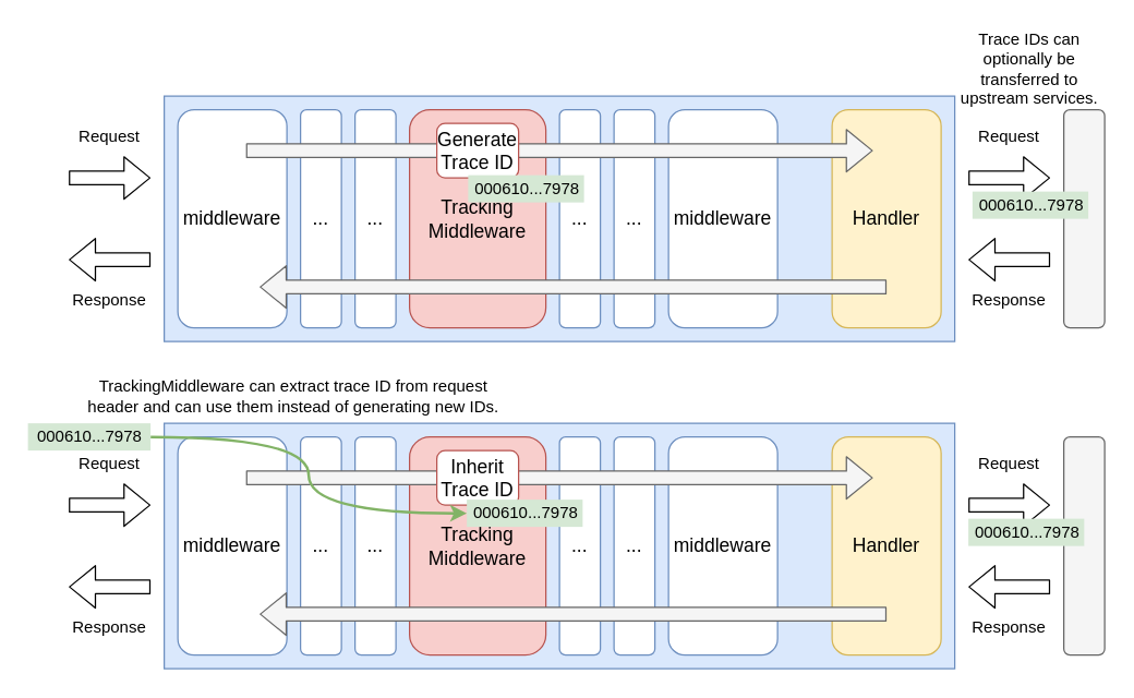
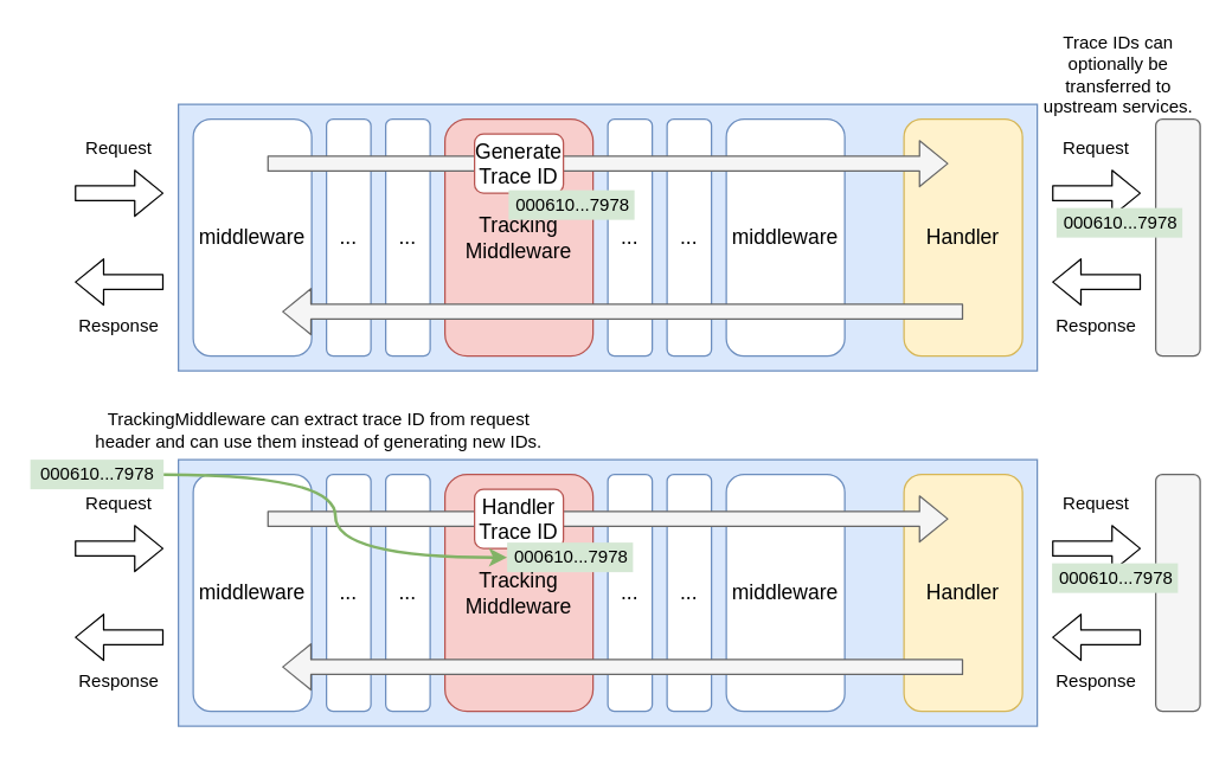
- <mxCell id="35" value="Inherit &lt;br&gt;Trace ID" style="rounded=1;whiteSpace=wrap;html=1;fontSize=14;strokeColor=#b85450;fillColor=default;" parent="1" vertex="1"><mxGeometry x="320" y="330" width="60" height="40" as="geometry" /></mxCell>
+ <mxCell id="35" value="Handler &lt;br&gt;Trace ID" style="rounded=1;whiteSpace=wrap;html=1;fontSize=14;strokeColor=#b85450;fillColor=default;" parent="1" vertex="1"><mxGeometry x="320" y="330" width="60" height="40" as="geometry" /></mxCell>
